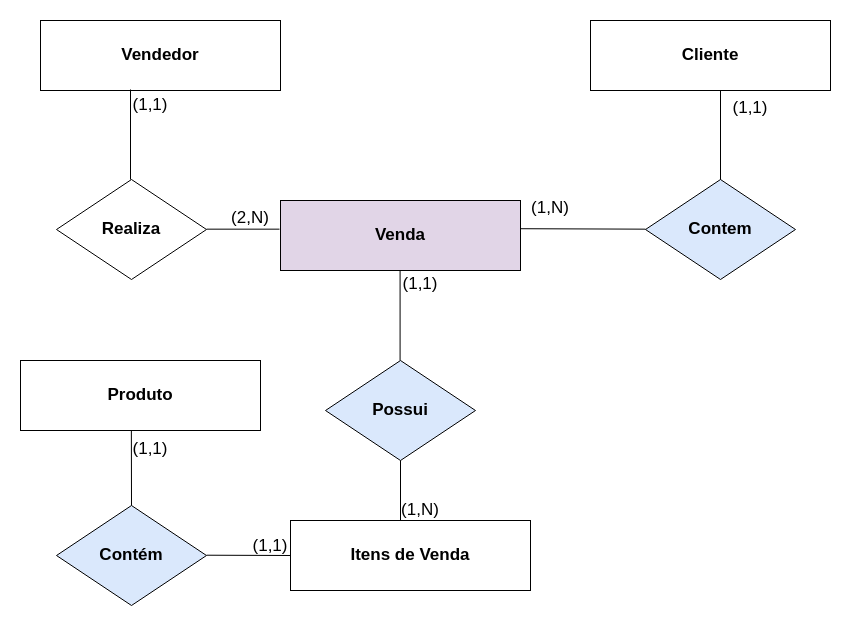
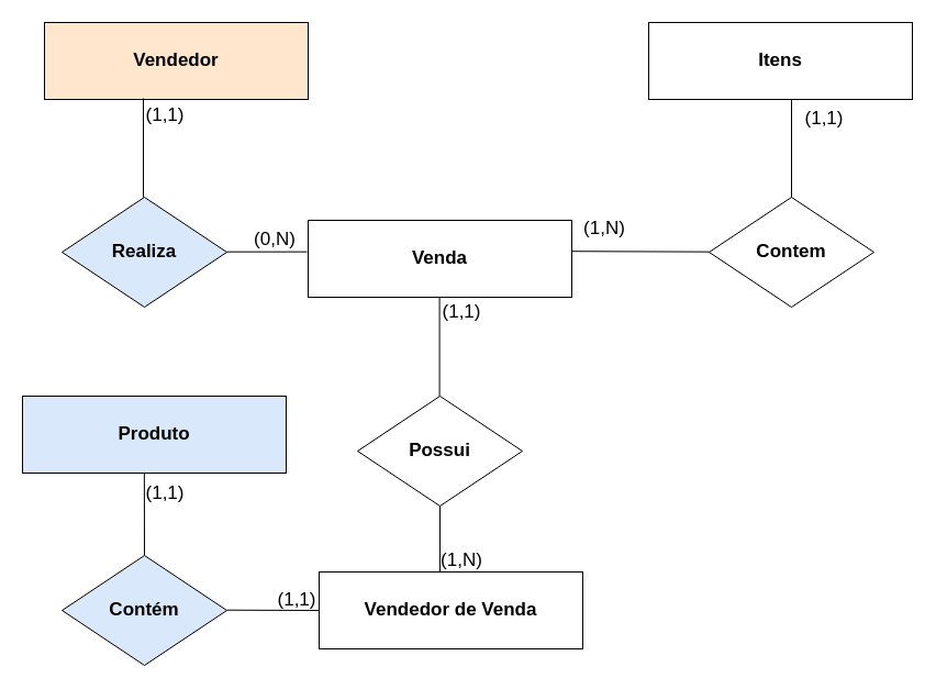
- <mxCell id="4" value="Vendedor" style="rounded=0;whiteSpace=wrap;html=1;fontSize=17;fontStyle=1" parent="1" vertex="1"><mxGeometry x="40" y="20" width="240" height="70" as="geometry" /></mxCell>
+ <mxCell id="4" value="Vendedor" style="rounded=0;whiteSpace=wrap;html=1;fontSize=17;fontStyle=1;fillColor=#ffe6cc;" parent="1" vertex="1"><mxGeometry x="40" y="20" width="240" height="70" as="geometry" /></mxCell>
- <mxCell id="2" value="Cliente" style="rounded=0;whiteSpace=wrap;html=1;fontSize=17;fontStyle=1" parent="1" vertex="1"><mxGeometry x="590" y="20" width="240" height="70" as="geometry" /></mxCell>
+ <mxCell id="2" value="Itens" style="rounded=0;whiteSpace=wrap;html=1;fontSize=17;fontStyle=1" parent="1" vertex="1"><mxGeometry x="590" y="20" width="240" height="70" as="geometry" /></mxCell>
- <mxCell id="22" value="(2,N)" style="text;html=1;strokeColor=none;fillColor=none;align=center;verticalAlign=middle;whiteSpace=wrap;rounded=0;fontSize=17;" vertex="1" parent="1"><mxGeometry x="230" y="210" width="40" height="16" as="geometry" /></mxCell>
+ <mxCell id="22" value="(0,N)" style="text;html=1;strokeColor=none;fillColor=none;align=center;verticalAlign=middle;whiteSpace=wrap;rounded=0;fontSize=17;" vertex="1" parent="1"><mxGeometry x="230" y="210" width="40" height="16" as="geometry" /></mxCell>
- <mxCell id="11" value="Realiza" style="rhombus;whiteSpace=wrap;html=1;fontSize=17;fontStyle=1" vertex="1" parent="1"><mxGeometry x="56" y="179" width="150" height="100" as="geometry" /></mxCell>
+ <mxCell id="11" value="Realiza" style="rhombus;whiteSpace=wrap;html=1;fontSize=17;fontStyle=1;fillColor=#dae8fc;" vertex="1" parent="1"><mxGeometry x="56" y="179" width="150" height="100" as="geometry" /></mxCell>
- <mxCell id="6" value="Contem" style="rhombus;whiteSpace=wrap;html=1;fontSize=17;fontStyle=1;fillColor=#dae8fc;" vertex="1" parent="1"><mxGeometry x="645" y="179" width="150" height="100" as="geometry" /></mxCell>
+ <mxCell id="6" value="Contem" style="rhombus;whiteSpace=wrap;html=1;fontSize=17;fontStyle=1" vertex="1" parent="1"><mxGeometry x="645" y="179" width="150" height="100" as="geometry" /></mxCell>
- <mxCell id="7" value="Venda" style="rounded=0;whiteSpace=wrap;html=1;fontSize=17;fontStyle=1;fillColor=#e1d5e7;" vertex="1" parent="1"><mxGeometry x="280" y="200" width="240" height="70" as="geometry" /></mxCell>
+ <mxCell id="7" value="Venda" style="rounded=0;whiteSpace=wrap;html=1;fontSize=17;fontStyle=1" vertex="1" parent="1"><mxGeometry x="280" y="200" width="240" height="70" as="geometry" /></mxCell>
- <mxCell id="17" value="Produto" style="rounded=0;whiteSpace=wrap;html=1;fontSize=17;fontStyle=1" vertex="1" parent="1"><mxGeometry x="20" y="360" width="240" height="70" as="geometry" /></mxCell>
+ <mxCell id="17" value="Produto" style="rounded=0;whiteSpace=wrap;html=1;fontSize=17;fontStyle=1;fillColor=#dae8fc;" vertex="1" parent="1"><mxGeometry x="20" y="360" width="240" height="70" as="geometry" /></mxCell>
- <mxCell id="14" value="Possui" style="rhombus;whiteSpace=wrap;html=1;fontSize=17;fontStyle=1;fillColor=#dae8fc;" vertex="1" parent="1"><mxGeometry x="325" y="360" width="150" height="100" as="geometry" /></mxCell>
+ <mxCell id="14" value="Possui" style="rhombus;whiteSpace=wrap;html=1;fontSize=17;fontStyle=1" vertex="1" parent="1"><mxGeometry x="325" y="360" width="150" height="100" as="geometry" /></mxCell>
- <mxCell id="15" value="Itens de Venda" style="rounded=0;whiteSpace=wrap;html=1;fontSize=17;fontStyle=1" vertex="1" parent="1"><mxGeometry x="290" y="520" width="240" height="70" as="geometry" /></mxCell>
+ <mxCell id="15" value="Vendedor de Venda" style="rounded=0;whiteSpace=wrap;html=1;fontSize=17;fontStyle=1" vertex="1" parent="1"><mxGeometry x="290" y="520" width="240" height="70" as="geometry" /></mxCell>
